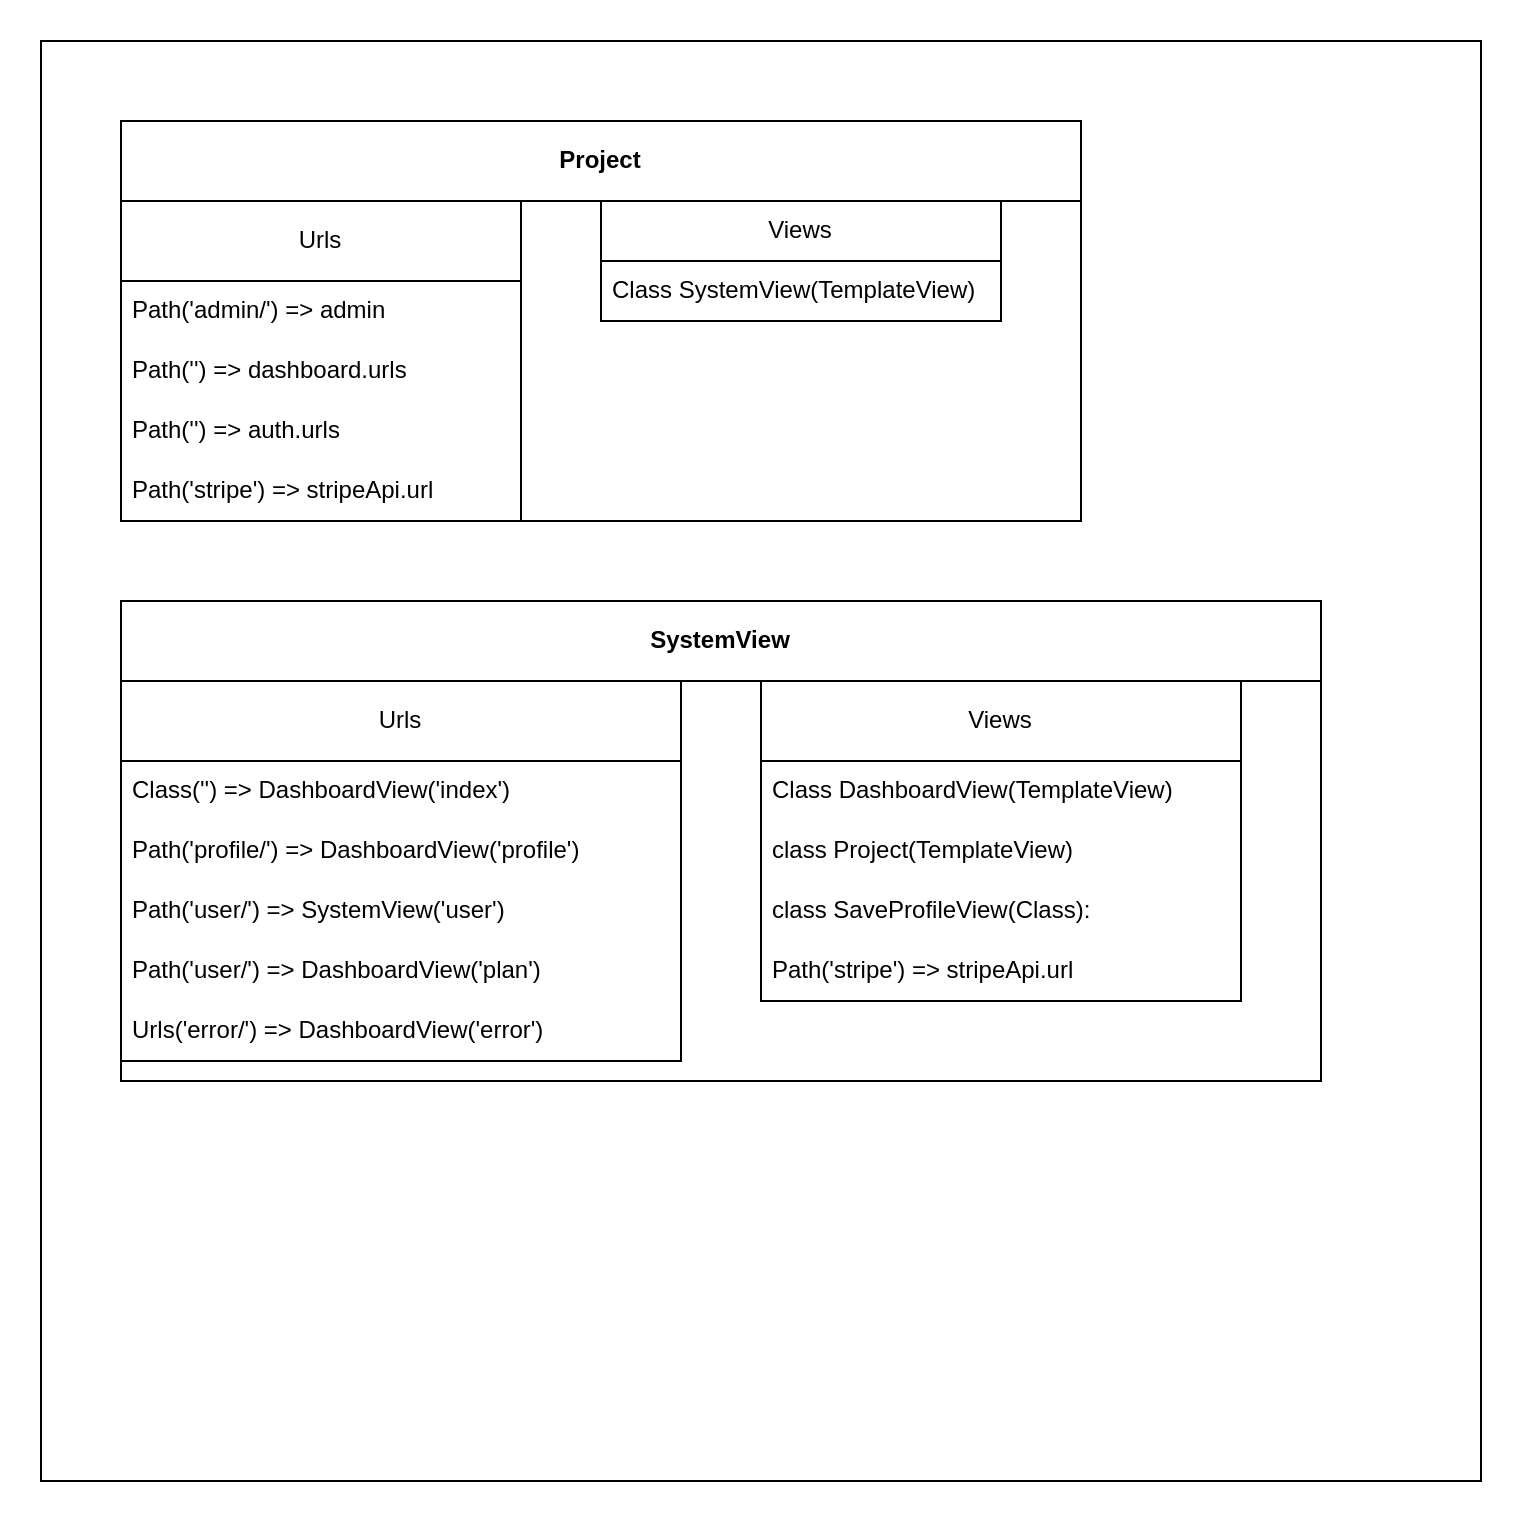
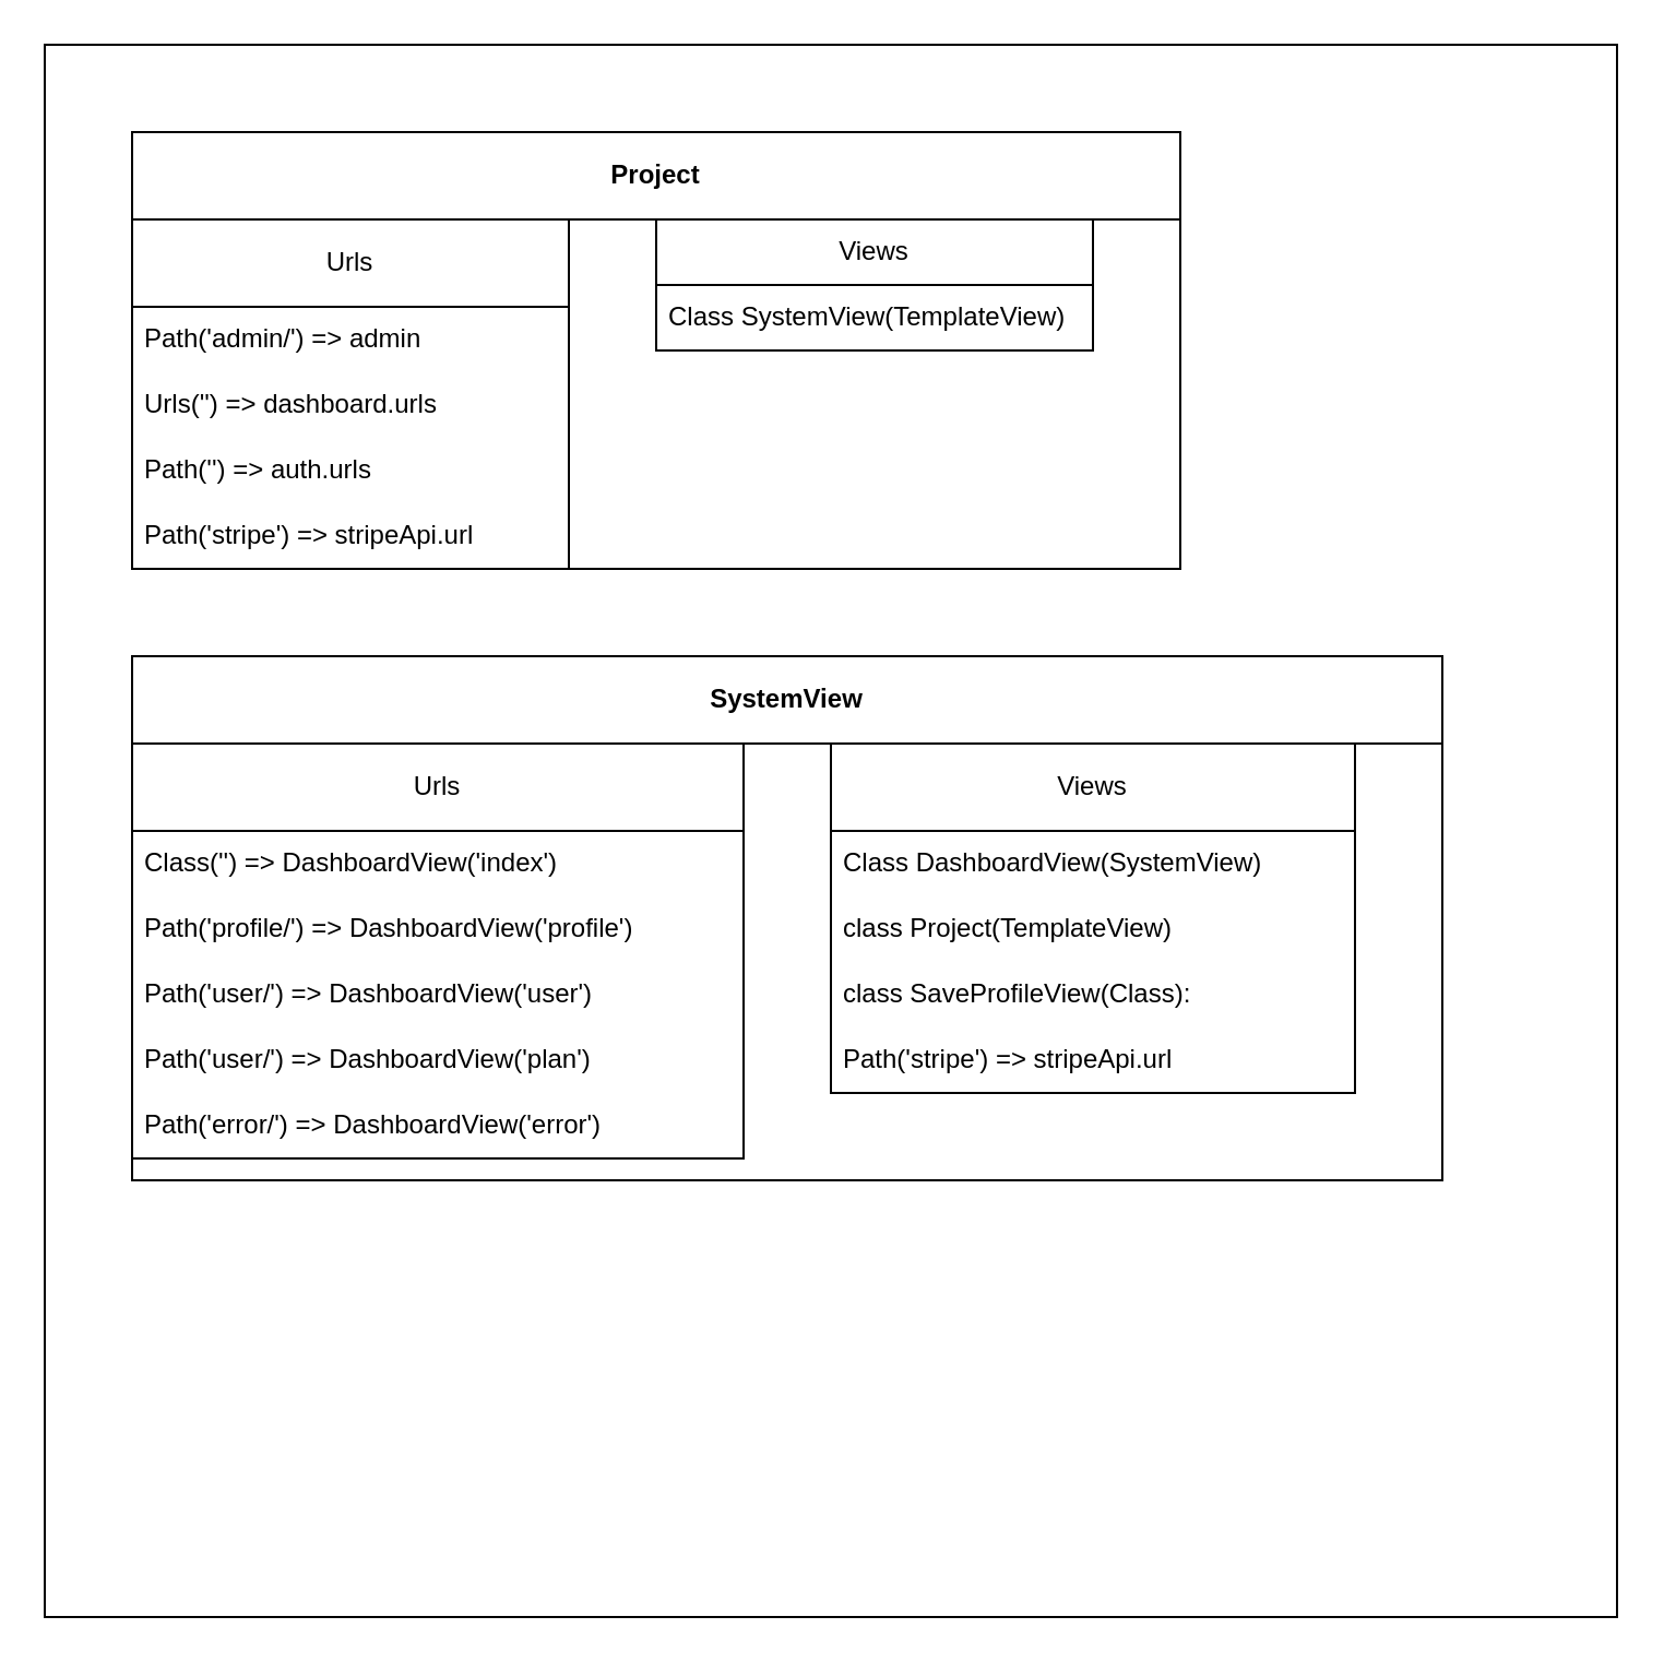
- <mxCell id="6" value="Path('') =&amp;gt; dashboard.urls" style="text;strokeColor=none;fillColor=none;align=left;verticalAlign=middle;spacingLeft=4;spacingRight=4;overflow=hidden;points=[[0,0.5],[1,0.5]];portConstraint=eastwest;rotatable=0;whiteSpace=wrap;html=1;" vertex="1" parent="4"><mxGeometry y="70" width="200" height="30" as="geometry" /></mxCell>
+ <mxCell id="6" value="Urls('') =&amp;gt; dashboard.urls" style="text;strokeColor=none;fillColor=none;align=left;verticalAlign=middle;spacingLeft=4;spacingRight=4;overflow=hidden;points=[[0,0.5],[1,0.5]];portConstraint=eastwest;rotatable=0;whiteSpace=wrap;html=1;" vertex="1" parent="4"><mxGeometry y="70" width="200" height="30" as="geometry" /></mxCell>
- <mxCell id="19" value="Class DashboardView(TemplateView)" style="text;strokeColor=none;fillColor=none;align=left;verticalAlign=middle;spacingLeft=4;spacingRight=4;overflow=hidden;points=[[0,0.5],[1,0.5]];portConstraint=eastwest;rotatable=0;whiteSpace=wrap;html=1;" vertex="1" parent="18"><mxGeometry y="40" width="240" height="30" as="geometry" /></mxCell>
+ <mxCell id="19" value="Class DashboardView(SystemView)" style="text;strokeColor=none;fillColor=none;align=left;verticalAlign=middle;spacingLeft=4;spacingRight=4;overflow=hidden;points=[[0,0.5],[1,0.5]];portConstraint=eastwest;rotatable=0;whiteSpace=wrap;html=1;" vertex="1" parent="18"><mxGeometry y="40" width="240" height="30" as="geometry" /></mxCell>
- <mxCell id="15" value="Path('user/') =&amp;gt; SystemView('user')" style="text;strokeColor=none;fillColor=none;align=left;verticalAlign=middle;spacingLeft=4;spacingRight=4;overflow=hidden;points=[[0,0.5],[1,0.5]];portConstraint=eastwest;rotatable=0;whiteSpace=wrap;html=1;" vertex="1" parent="12"><mxGeometry y="100" width="280" height="30" as="geometry" /></mxCell>
+ <mxCell id="15" value="Path('user/') =&amp;gt; DashboardView('user')" style="text;strokeColor=none;fillColor=none;align=left;verticalAlign=middle;spacingLeft=4;spacingRight=4;overflow=hidden;points=[[0,0.5],[1,0.5]];portConstraint=eastwest;rotatable=0;whiteSpace=wrap;html=1;" vertex="1" parent="12"><mxGeometry y="100" width="280" height="30" as="geometry" /></mxCell>
- <mxCell id="17" value="Urls('error/') =&amp;gt; DashboardView('error')" style="text;strokeColor=none;fillColor=none;align=left;verticalAlign=middle;spacingLeft=4;spacingRight=4;overflow=hidden;points=[[0,0.5],[1,0.5]];portConstraint=eastwest;rotatable=0;whiteSpace=wrap;html=1;" vertex="1" parent="12"><mxGeometry y="160" width="280" height="30" as="geometry" /></mxCell>
+ <mxCell id="17" value="Path('error/') =&amp;gt; DashboardView('error')" style="text;strokeColor=none;fillColor=none;align=left;verticalAlign=middle;spacingLeft=4;spacingRight=4;overflow=hidden;points=[[0,0.5],[1,0.5]];portConstraint=eastwest;rotatable=0;whiteSpace=wrap;html=1;" vertex="1" parent="12"><mxGeometry y="160" width="280" height="30" as="geometry" /></mxCell>
